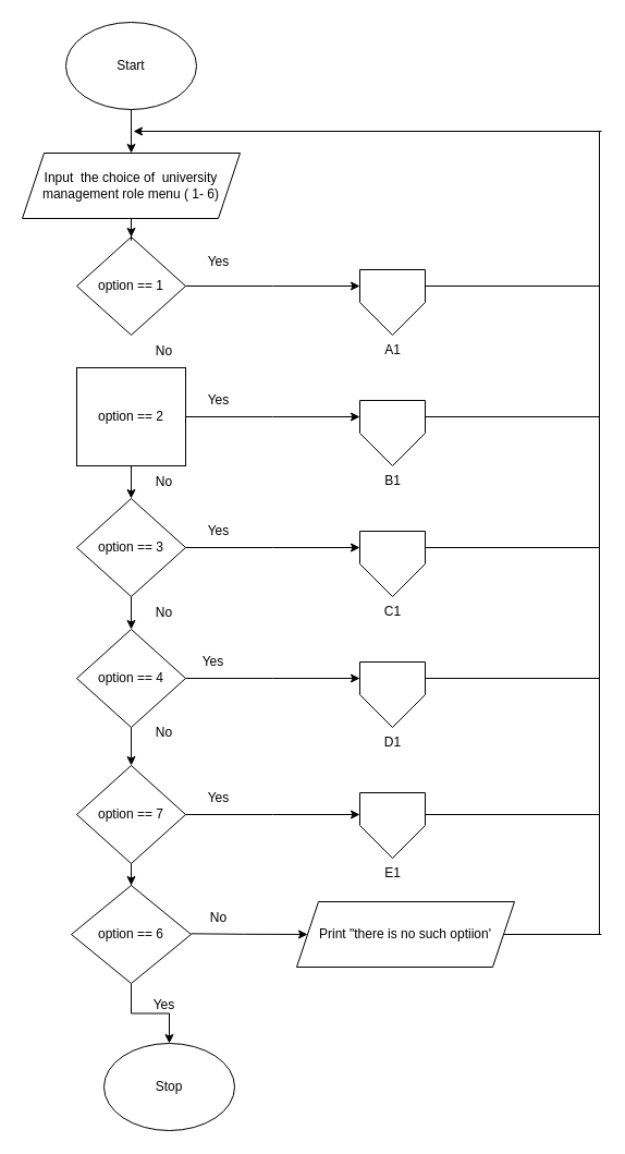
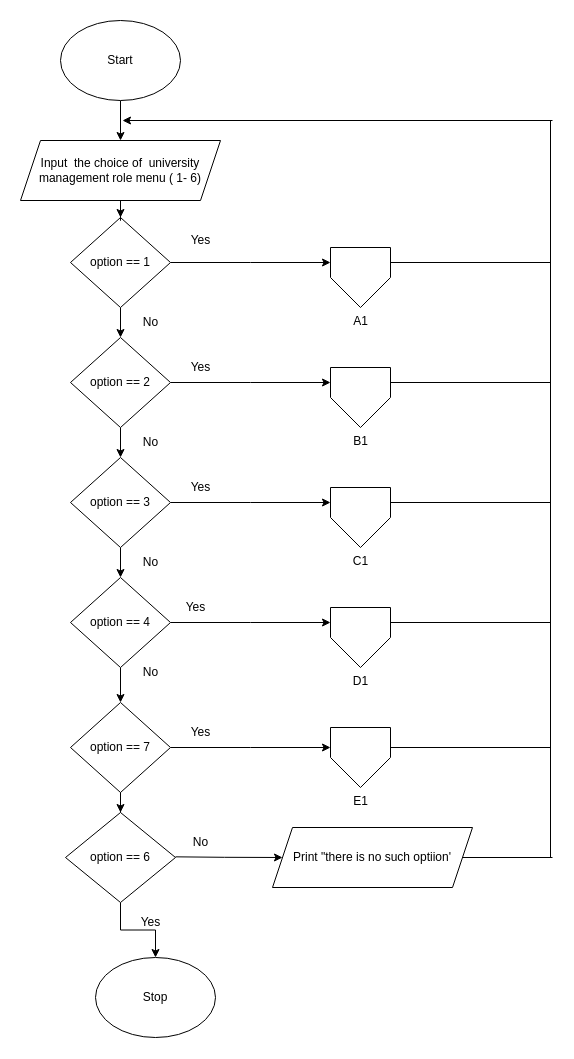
+ <mxCell id="4" value="" style="edgeStyle=orthogonalEdgeStyle;rounded=0;orthogonalLoop=1;jettySize=auto;html=1;" parent="1" source="6" target="11" edge="1"><mxGeometry relative="1" as="geometry" /></mxCell>
- <mxCell id="11" value="option == 2" style="whiteSpace=wrap;html=1;rounded=0;" parent="1" vertex="1"><mxGeometry x="70" y="337" width="100" height="90" as="geometry" /></mxCell>
+ <mxCell id="11" value="option == 2" style="rhombus;whiteSpace=wrap;html=1;" parent="1" vertex="1"><mxGeometry x="70" y="337" width="100" height="90" as="geometry" /></mxCell>
